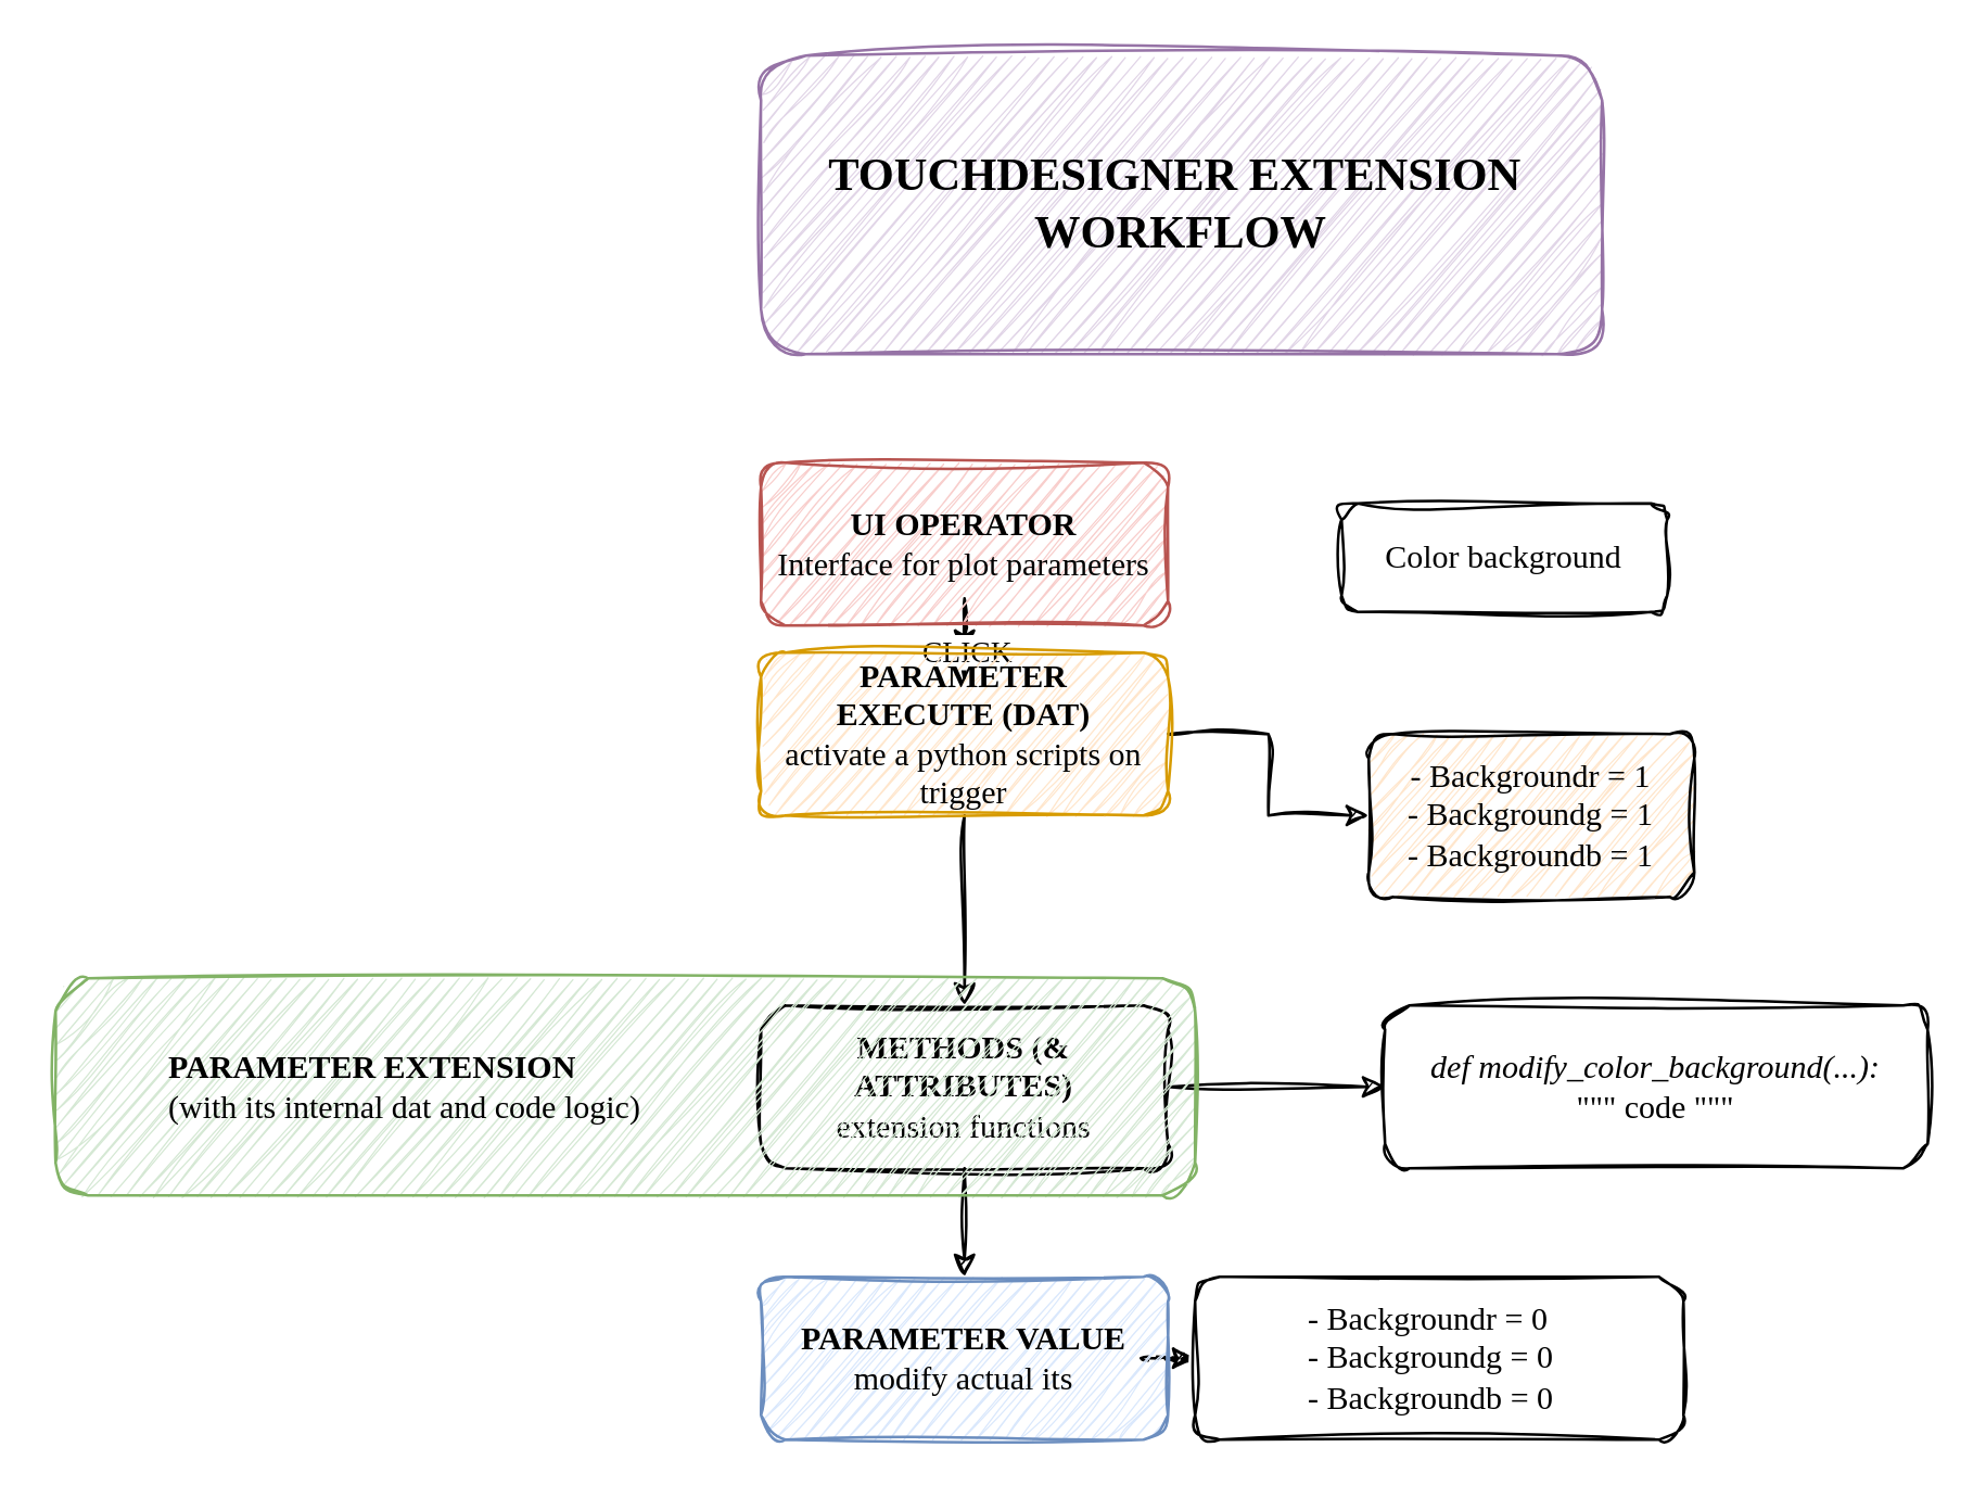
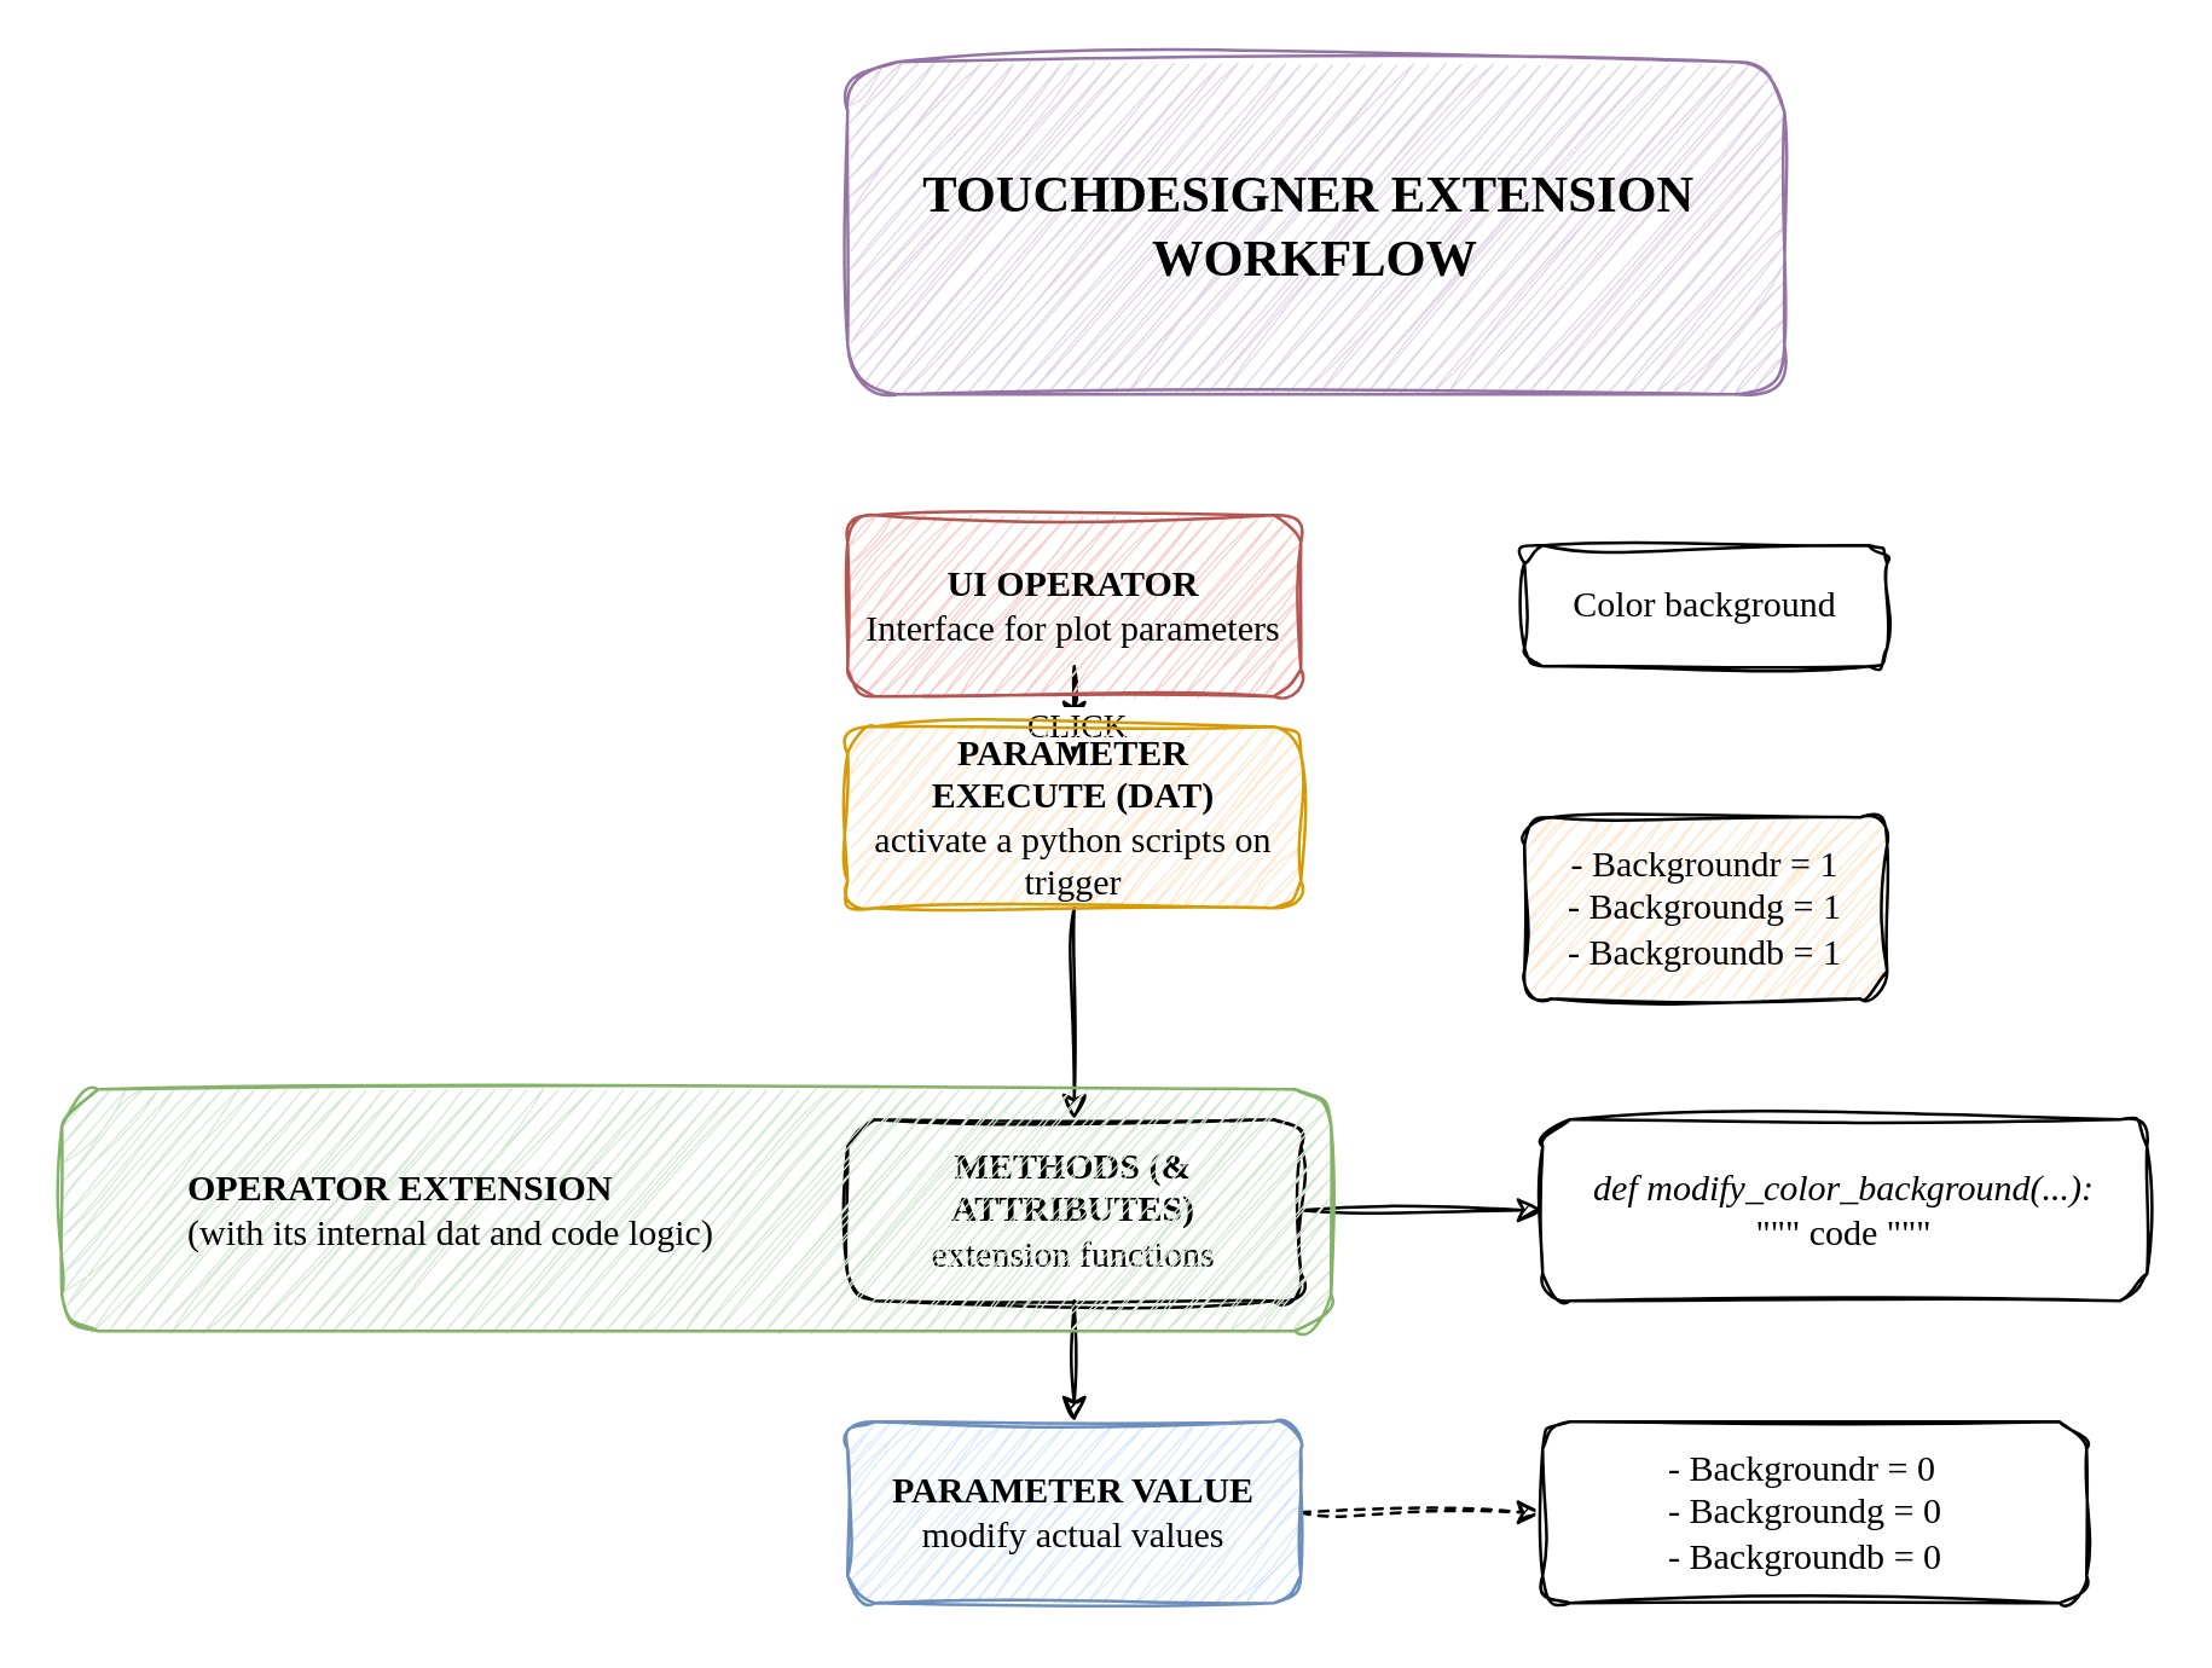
- <mxCell id="6" value="Color background" style="rounded=1;whiteSpace=wrap;html=1;fontSize=12;glass=0;strokeWidth=1;shadow=0;labelBorderColor=none;textShadow=0;fontFamily=Comic Sans MS;sketch=1;curveFitting=1;jiggle=2;" vertex="1" parent="1"><mxGeometry x="494" y="185" width="120" height="40" as="geometry" /></mxCell>
+ <mxCell id="6" value="Color background" style="rounded=1;whiteSpace=wrap;html=1;fontSize=12;glass=0;strokeWidth=1;shadow=0;labelBorderColor=none;textShadow=0;fontFamily=Comic Sans MS;sketch=1;curveFitting=1;jiggle=2;" vertex="1" parent="1"><mxGeometry x="504" y="180" width="120" height="40" as="geometry" /></mxCell>
- <mxCell id="7" value="" style="edgeStyle=orthogonalEdgeStyle;rounded=0;sketch=1;hachureGap=4;jiggle=2;curveFitting=1;orthogonalLoop=1;jettySize=auto;html=1;fontFamily=Comic Sans MS;labelBorderColor=none;textShadow=0;" edge="1" parent="1" source="9" target="5"><mxGeometry relative="1" as="geometry" /></mxCell>
- <mxCell id="14" value="&lt;blockquote style=&quot;margin: 0 0 0 40px; border: none; padding: 0px;&quot;&gt;&lt;b&gt;PARAMETER EXTENSION&lt;/b&gt;&lt;/blockquote&gt;&lt;blockquote style=&quot;margin: 0 0 0 40px; border: none; padding: 0px;&quot;&gt;&lt;span style=&quot;background-color: transparent; color: light-dark(rgb(0, 0, 0), rgb(255, 255, 255));&quot;&gt;(with its internal dat and code logic)&amp;nbsp;&lt;/span&gt;&lt;/blockquote&gt;" style="whiteSpace=wrap;html=1;rounded=1;glass=0;strokeWidth=1;shadow=0;fillColor=#d5e8d4;align=left;fontFamily=Comic Sans MS;sketch=1;curveFitting=1;jiggle=2;strokeColor=#82b366;" vertex="1" parent="1"><mxGeometry x="20" y="360" width="420" height="80" as="geometry" /></mxCell>
+ <mxCell id="14" value="&lt;blockquote style=&quot;margin: 0 0 0 40px; border: none; padding: 0px;&quot;&gt;&lt;b&gt;OPERATOR EXTENSION&lt;/b&gt;&lt;/blockquote&gt;&lt;blockquote style=&quot;margin: 0 0 0 40px; border: none; padding: 0px;&quot;&gt;&lt;span style=&quot;background-color: transparent; color: light-dark(rgb(0, 0, 0), rgb(255, 255, 255));&quot;&gt;(with its internal dat and code logic)&amp;nbsp;&lt;/span&gt;&lt;/blockquote&gt;" style="whiteSpace=wrap;html=1;rounded=1;glass=0;strokeWidth=1;shadow=0;fillColor=#d5e8d4;align=left;fontFamily=Comic Sans MS;sketch=1;curveFitting=1;jiggle=2;strokeColor=#82b366;" vertex="1" parent="1"><mxGeometry x="20" y="360" width="420" height="80" as="geometry" /></mxCell>
- <mxCell id="16" value="&lt;b&gt;PARAMETER VALUE&lt;/b&gt;&lt;div&gt;modify actual its&lt;/div&gt;" style="whiteSpace=wrap;html=1;rounded=1;glass=0;strokeWidth=1;shadow=0;fontFamily=Comic Sans MS;sketch=1;curveFitting=1;jiggle=2;fillColor=#dae8fc;strokeColor=#6c8ebf;" vertex="1" parent="1"><mxGeometry x="280" y="470" width="150" height="60" as="geometry" /></mxCell>
+ <mxCell id="16" value="&lt;b&gt;PARAMETER VALUE&lt;/b&gt;&lt;div&gt;modify actual values&lt;/div&gt;" style="whiteSpace=wrap;html=1;rounded=1;glass=0;strokeWidth=1;shadow=0;fontFamily=Comic Sans MS;sketch=1;curveFitting=1;jiggle=2;fillColor=#dae8fc;strokeColor=#6c8ebf;" vertex="1" parent="1"><mxGeometry x="280" y="470" width="150" height="60" as="geometry" /></mxCell>
- <mxCell id="17" value="&lt;blockquote style=&quot;margin: 0 0 0 40px; border: none; padding: 0px;&quot;&gt;- Backgroundr = 0&lt;div&gt;- Backgroundg = 0&amp;nbsp;&lt;/div&gt;&lt;div&gt;- Backgroundb&amp;nbsp;&lt;span style=&quot;background-color: transparent; color: light-dark(rgb(0, 0, 0), rgb(255, 255, 255));&quot;&gt;= 0&lt;/span&gt;&lt;/div&gt;&lt;/blockquote&gt;" style="whiteSpace=wrap;html=1;rounded=1;glass=0;strokeWidth=1;shadow=0;align=left;fontFamily=Comic Sans MS;sketch=1;curveFitting=1;jiggle=2;" vertex="1" parent="1"><mxGeometry x="440" y="470" width="180" height="60" as="geometry" /></mxCell>
+ <mxCell id="17" value="&lt;blockquote style=&quot;margin: 0 0 0 40px; border: none; padding: 0px;&quot;&gt;- Backgroundr = 0&lt;div&gt;- Backgroundg = 0&amp;nbsp;&lt;/div&gt;&lt;div&gt;- Backgroundb&amp;nbsp;&lt;span style=&quot;background-color: transparent; color: light-dark(rgb(0, 0, 0), rgb(255, 255, 255));&quot;&gt;= 0&lt;/span&gt;&lt;/div&gt;&lt;/blockquote&gt;" style="whiteSpace=wrap;html=1;rounded=1;glass=0;strokeWidth=1;shadow=0;align=left;fontFamily=Comic Sans MS;sketch=1;curveFitting=1;jiggle=2;" vertex="1" parent="1"><mxGeometry x="510" y="470" width="180" height="60" as="geometry" /></mxCell>
